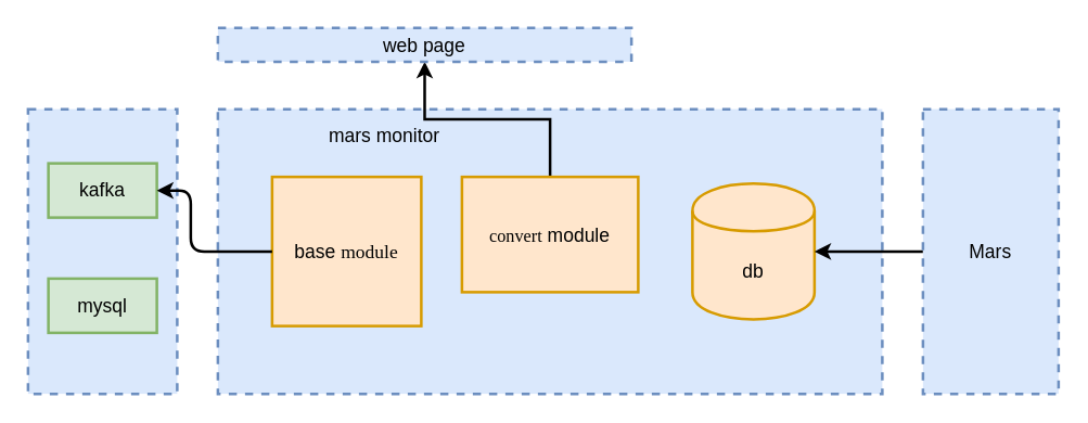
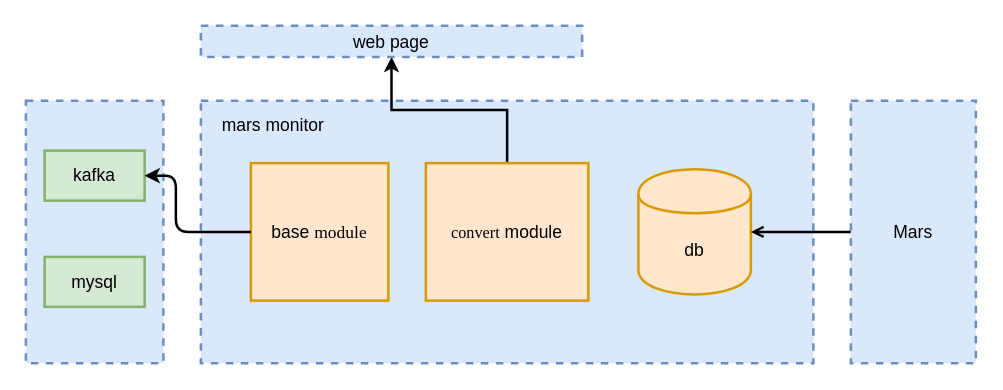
- <mxCell id="3" value="&lt;div style=&quot;text-align: left&quot;&gt;&lt;div&gt;&lt;span style=&quot;font-size: 14px&quot;&gt;mars monitor&lt;/span&gt;&lt;/div&gt;&lt;/div&gt;" style="text;html=1;strokeColor=none;fillColor=none;align=center;verticalAlign=middle;whiteSpace=wrap;rounded=0;" vertex="1" parent="1"><mxGeometry x="237.5" y="90" width="90" height="20" as="geometry" /></mxCell>
+ <mxCell id="3" value="&lt;div style=&quot;text-align: left&quot;&gt;&lt;div&gt;&lt;span style=&quot;font-size: 14px&quot;&gt;mars monitor&lt;/span&gt;&lt;/div&gt;&lt;/div&gt;" style="text;html=1;strokeColor=none;fillColor=none;align=center;verticalAlign=middle;whiteSpace=wrap;rounded=0;" vertex="1" parent="1"><mxGeometry x="172.5" y="90" width="90" height="20" as="geometry" /></mxCell>
- <mxCell id="9" value="&lt;font style=&quot;font-size: 14px&quot;&gt;&lt;span style=&quot;font-family: &amp;#34;microsoft yahei&amp;#34; ; font-size: 13px ; white-space: nowrap&quot;&gt;convert&lt;/span&gt;&amp;nbsp;module&lt;/font&gt;" style="rounded=0;whiteSpace=wrap;html=1;strokeWidth=2;fillColor=#ffe6cc;strokeColor=#d79b00;" vertex="1" parent="1"><mxGeometry x="340" y="130" width="130" height="85" as="geometry" /></mxCell>
+ <mxCell id="9" value="&lt;font style=&quot;font-size: 14px&quot;&gt;&lt;span style=&quot;font-family: &amp;#34;microsoft yahei&amp;#34; ; font-size: 13px ; white-space: nowrap&quot;&gt;convert&lt;/span&gt;&amp;nbsp;module&lt;/font&gt;" style="rounded=0;whiteSpace=wrap;html=1;strokeWidth=2;fillColor=#ffe6cc;strokeColor=#d79b00;" vertex="1" parent="1"><mxGeometry x="340" y="130" width="130" height="110" as="geometry" /></mxCell>
- <mxCell id="12" value="" style="edgeStyle=orthogonalEdgeStyle;rounded=0;orthogonalLoop=1;jettySize=auto;html=1;strokeWidth=2;" edge="1" parent="1" source="13" target="11"><mxGeometry relative="1" as="geometry" /></mxCell>
+ <mxCell id="12" value="" style="edgeStyle=orthogonalEdgeStyle;rounded=0;orthogonalLoop=1;jettySize=auto;html=1;strokeWidth=2;endArrow=open;" edge="1" parent="1" source="13" target="11"><mxGeometry relative="1" as="geometry" /></mxCell>
